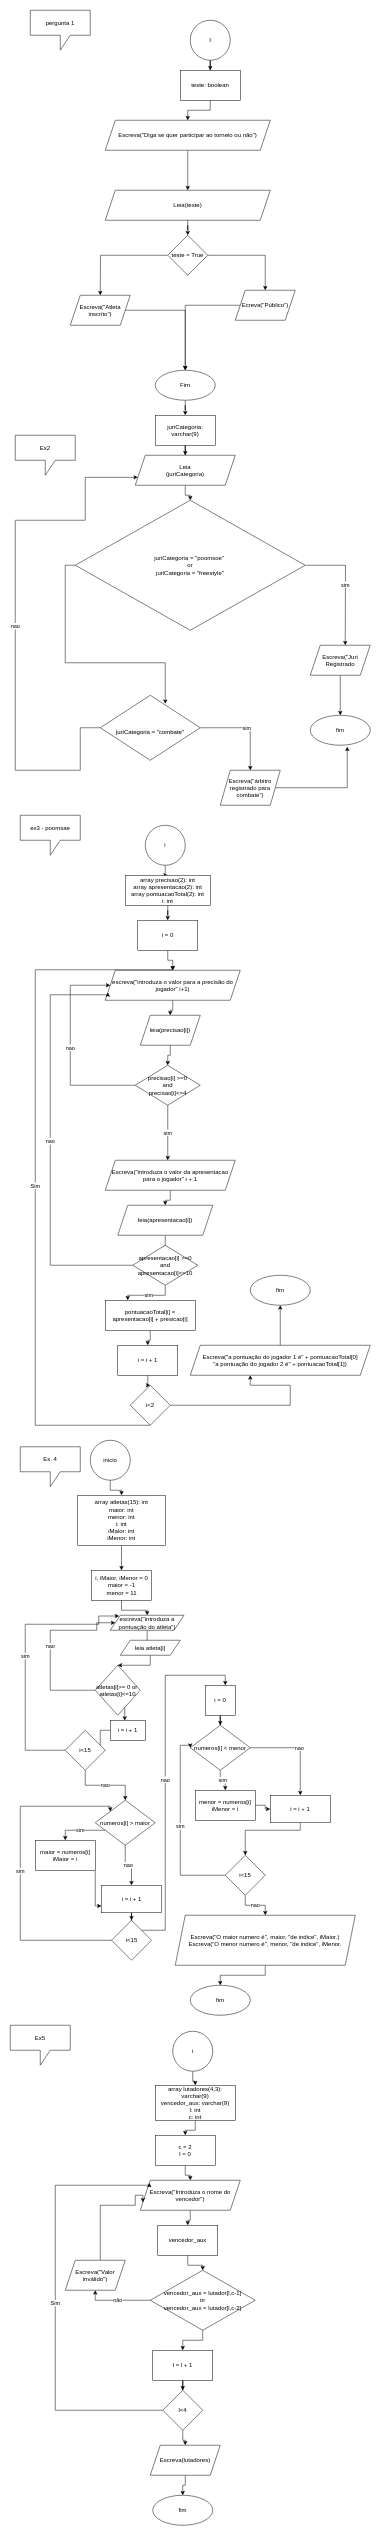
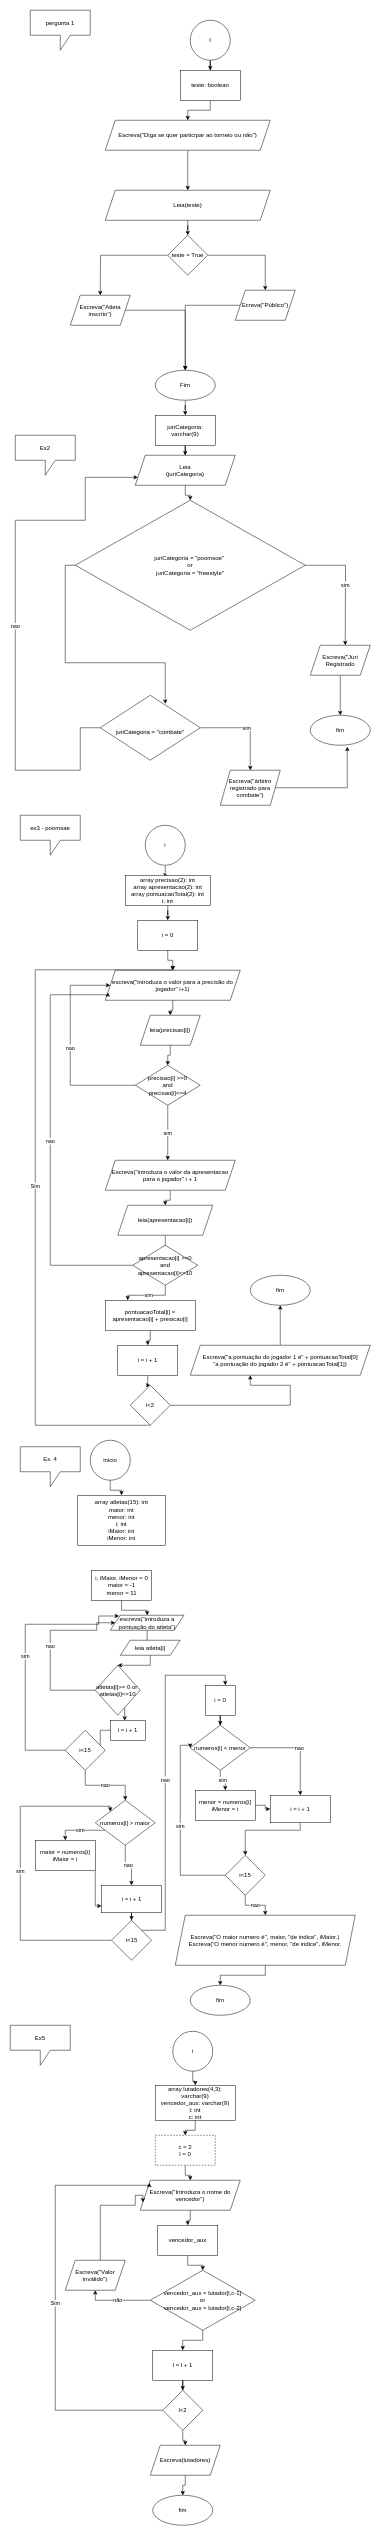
- <mxCell id="71" value="" style="edgeStyle=orthogonalEdgeStyle;rounded=0;orthogonalLoop=1;jettySize=auto;html=1;" edge="1" parent="1" source="72" target="74"><mxGeometry relative="1" as="geometry" /></mxCell>
- <mxCell id="118" value="c = 2&lt;br&gt;l = 0" style="whiteSpace=wrap;html=1;" vertex="1" parent="1"><mxGeometry x="310" y="4270" width="120" height="60" as="geometry" /></mxCell>
+ <mxCell id="118" value="c = 2&lt;br&gt;l = 0" style="whiteSpace=wrap;html=1;dashed=1;" vertex="1" parent="1"><mxGeometry x="310" y="4270" width="120" height="60" as="geometry" /></mxCell>
- <mxCell id="132" value="l&amp;lt;4" style="rhombus;whiteSpace=wrap;html=1;" vertex="1" parent="1"><mxGeometry x="325" y="4780" width="80" height="80" as="geometry" /></mxCell>
+ <mxCell id="132" value="l&amp;lt;2" style="rhombus;whiteSpace=wrap;html=1;" vertex="1" parent="1"><mxGeometry x="325" y="4780" width="80" height="80" as="geometry" /></mxCell>
